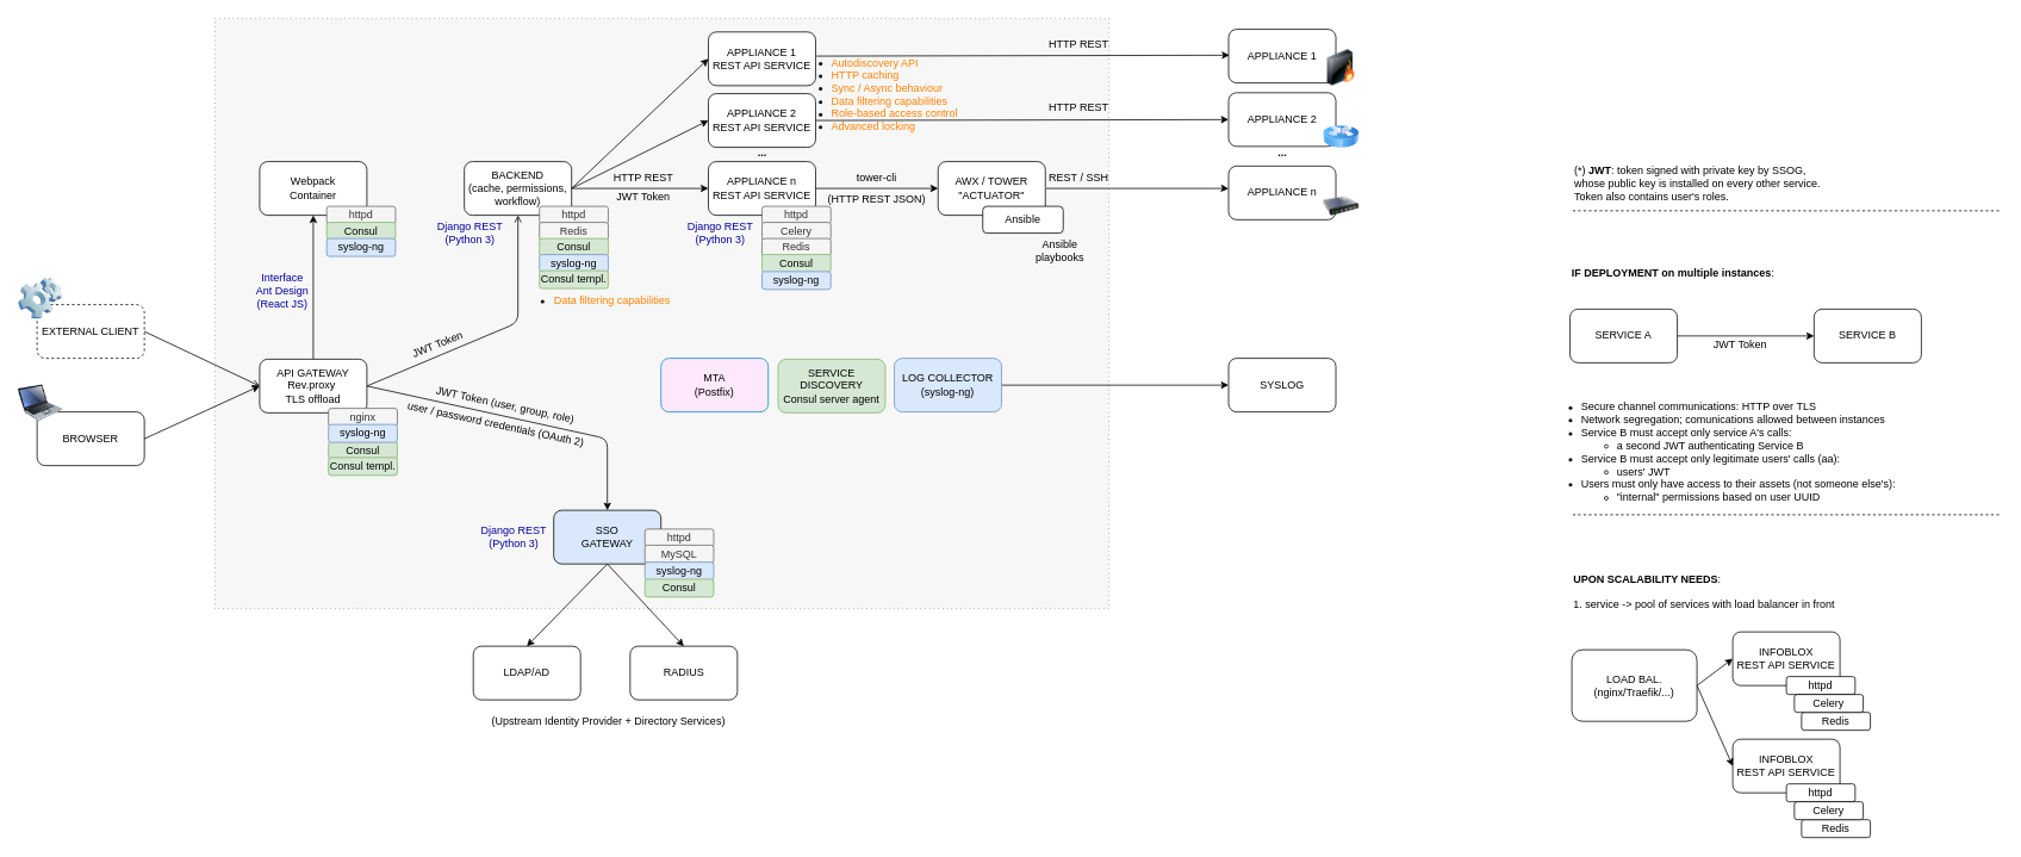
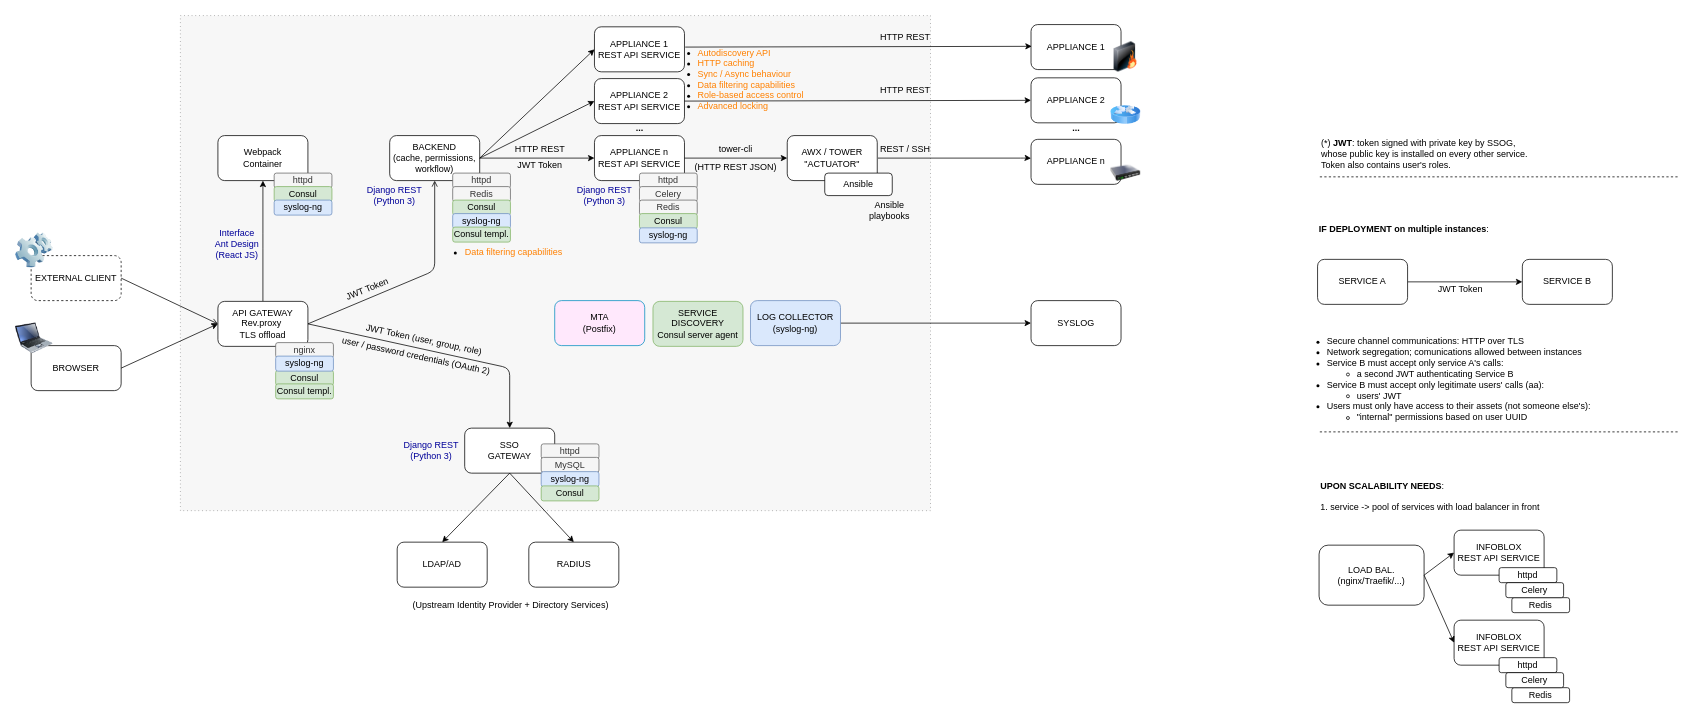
- <mxCell id="11" value="SSO&lt;br&gt;GATEWAY" style="rounded=1;whiteSpace=wrap;html=1;fillColor=#dae8fc;" parent="1" vertex="1"><mxGeometry x="619" y="570" width="120" height="60" as="geometry" /></mxCell>
+ <mxCell id="11" value="SSO&lt;br&gt;GATEWAY" style="rounded=1;whiteSpace=wrap;html=1;" parent="1" vertex="1"><mxGeometry x="619" y="570" width="120" height="60" as="geometry" /></mxCell>
